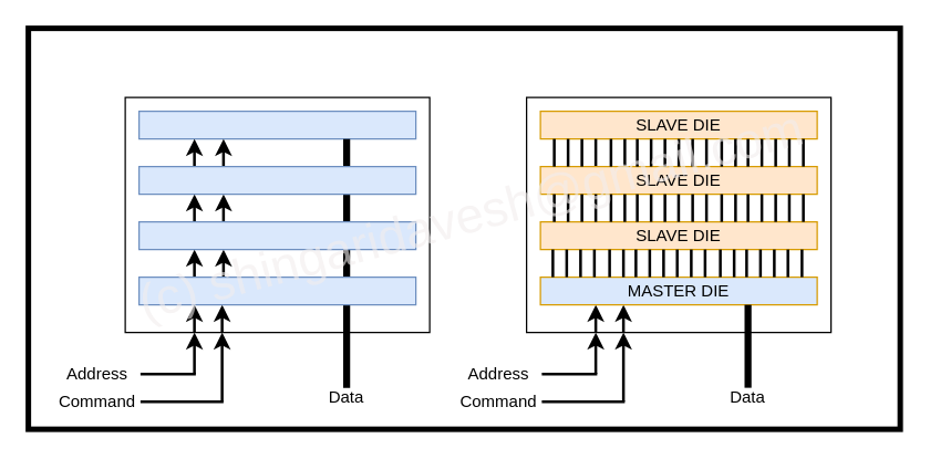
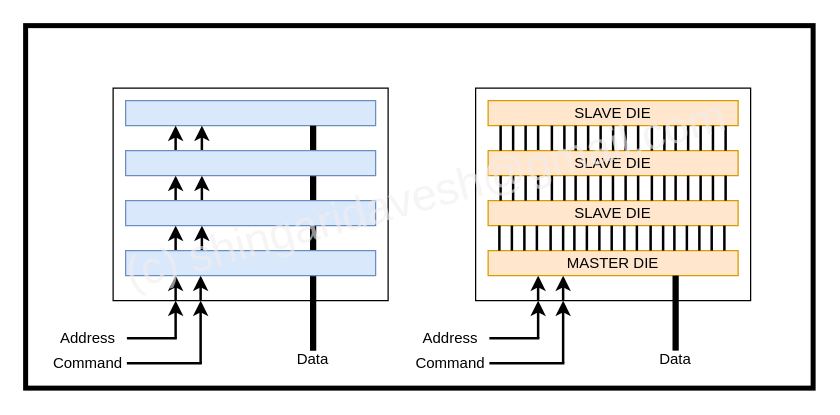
- <mxCell id="25" value="MASTER DIE" style="rounded=0;whiteSpace=wrap;html=1;fillColor=#dae8fc;strokeColor=#d79b00;" vertex="1" parent="1"><mxGeometry x="390" y="200" width="200" height="20" as="geometry" /></mxCell>
+ <mxCell id="25" value="MASTER DIE" style="rounded=0;whiteSpace=wrap;html=1;fillColor=#ffe6cc;strokeColor=#d79b00;" vertex="1" parent="1"><mxGeometry x="390" y="200" width="200" height="20" as="geometry" /></mxCell>
